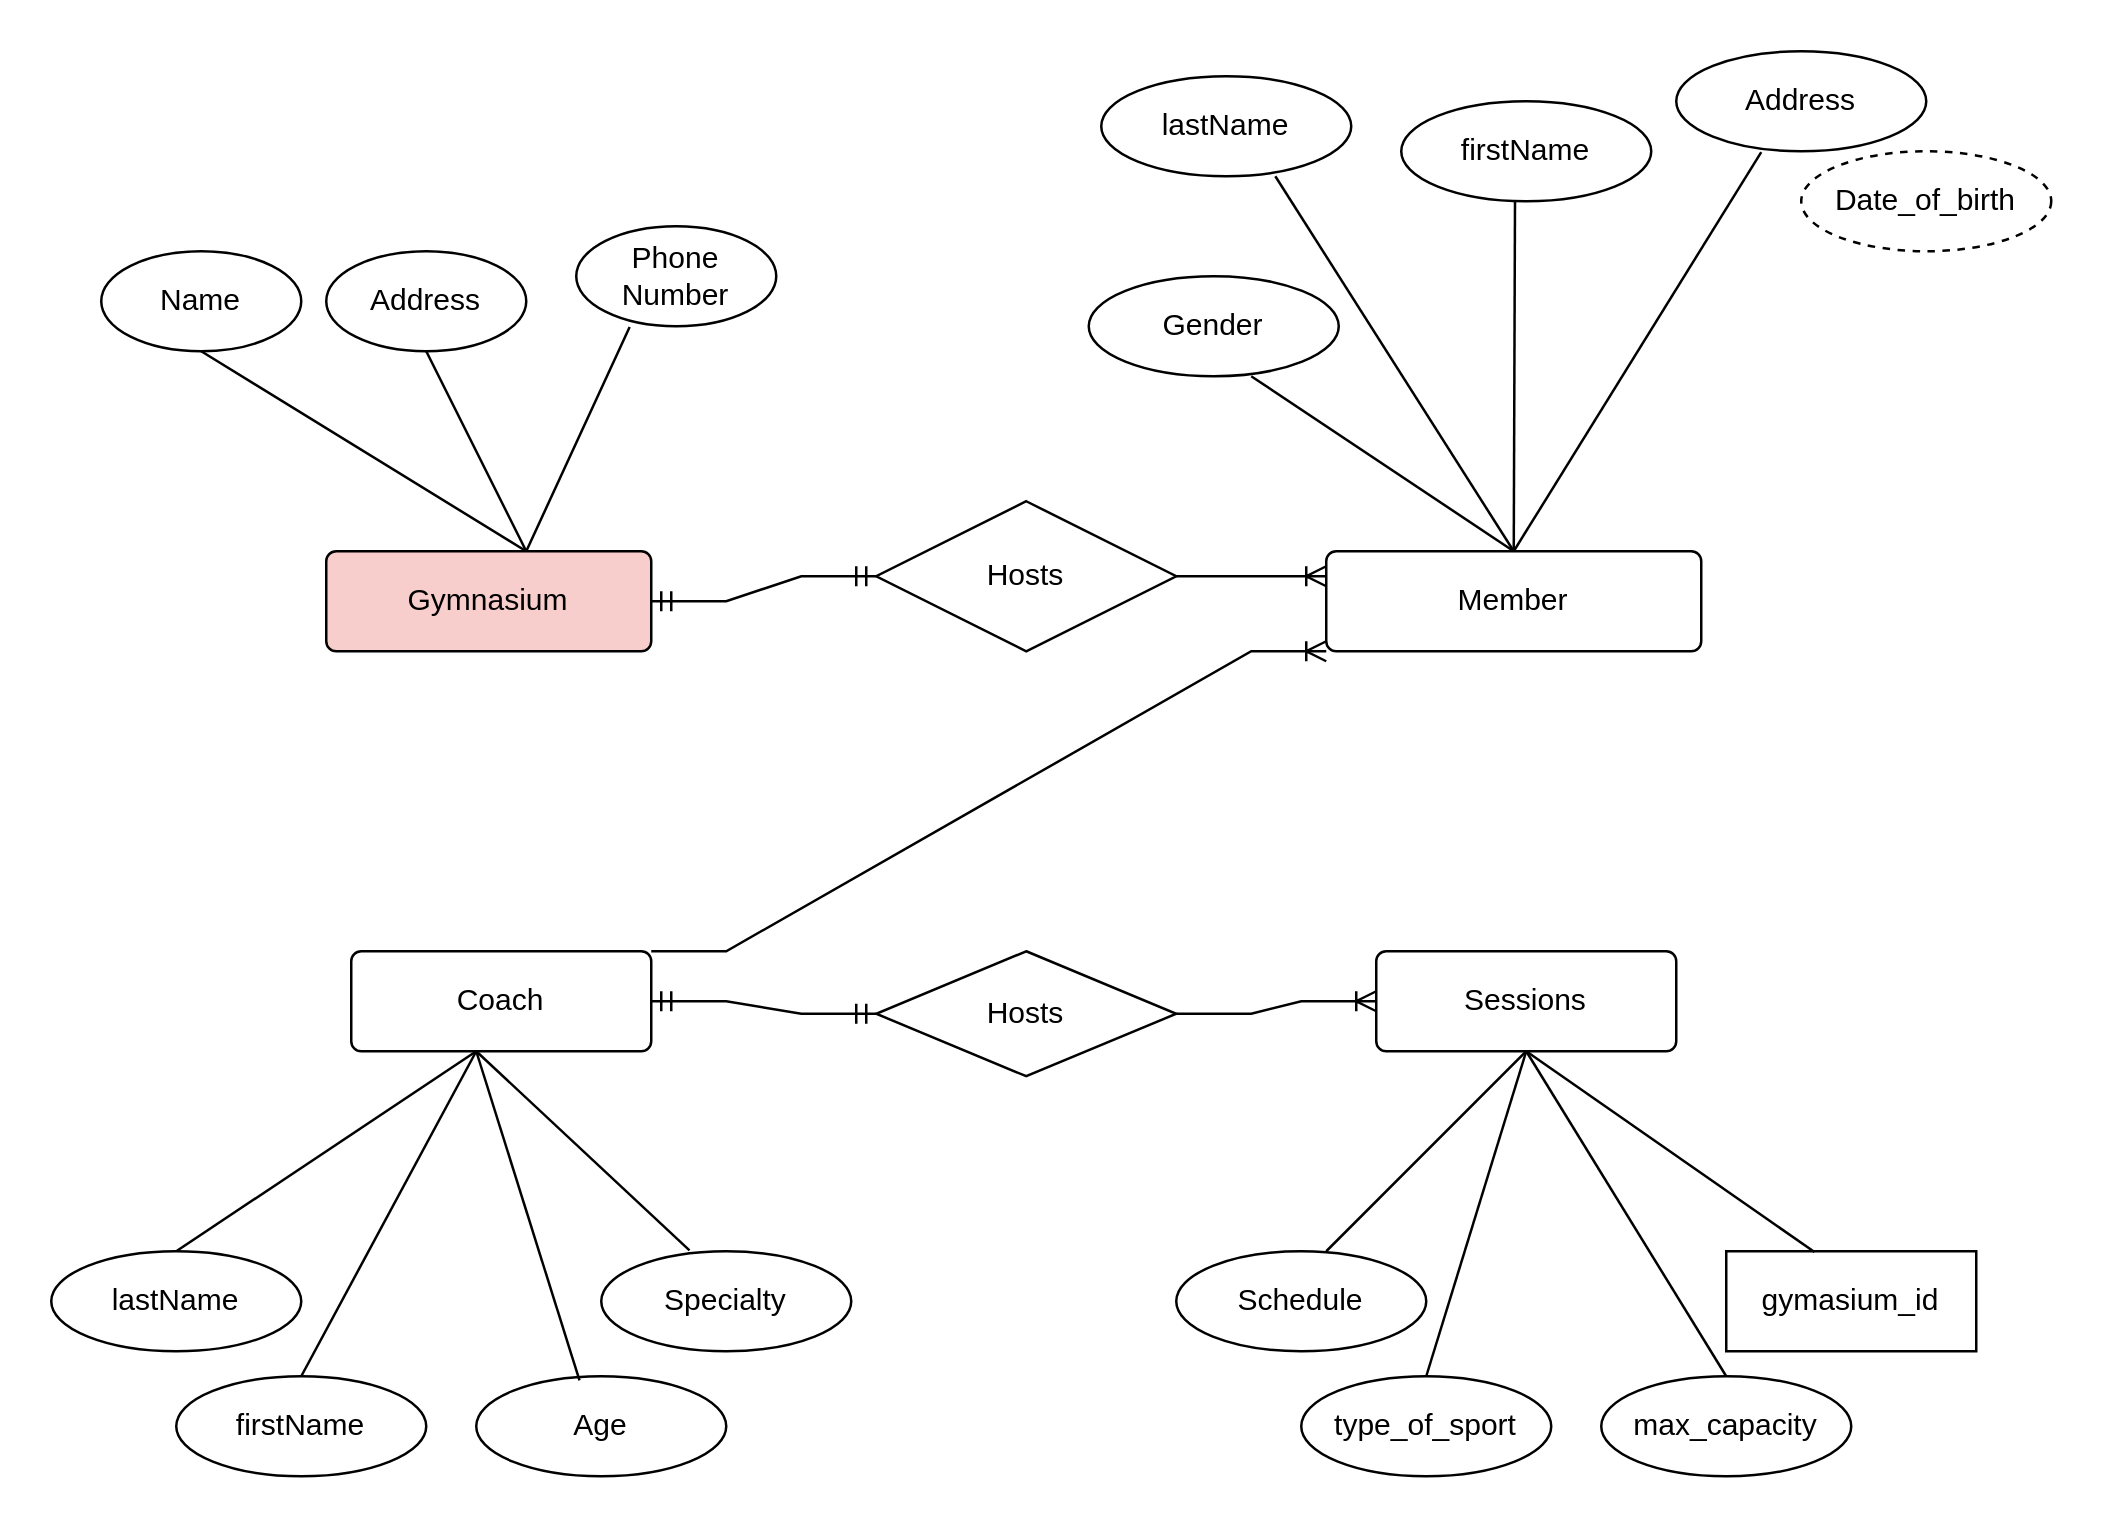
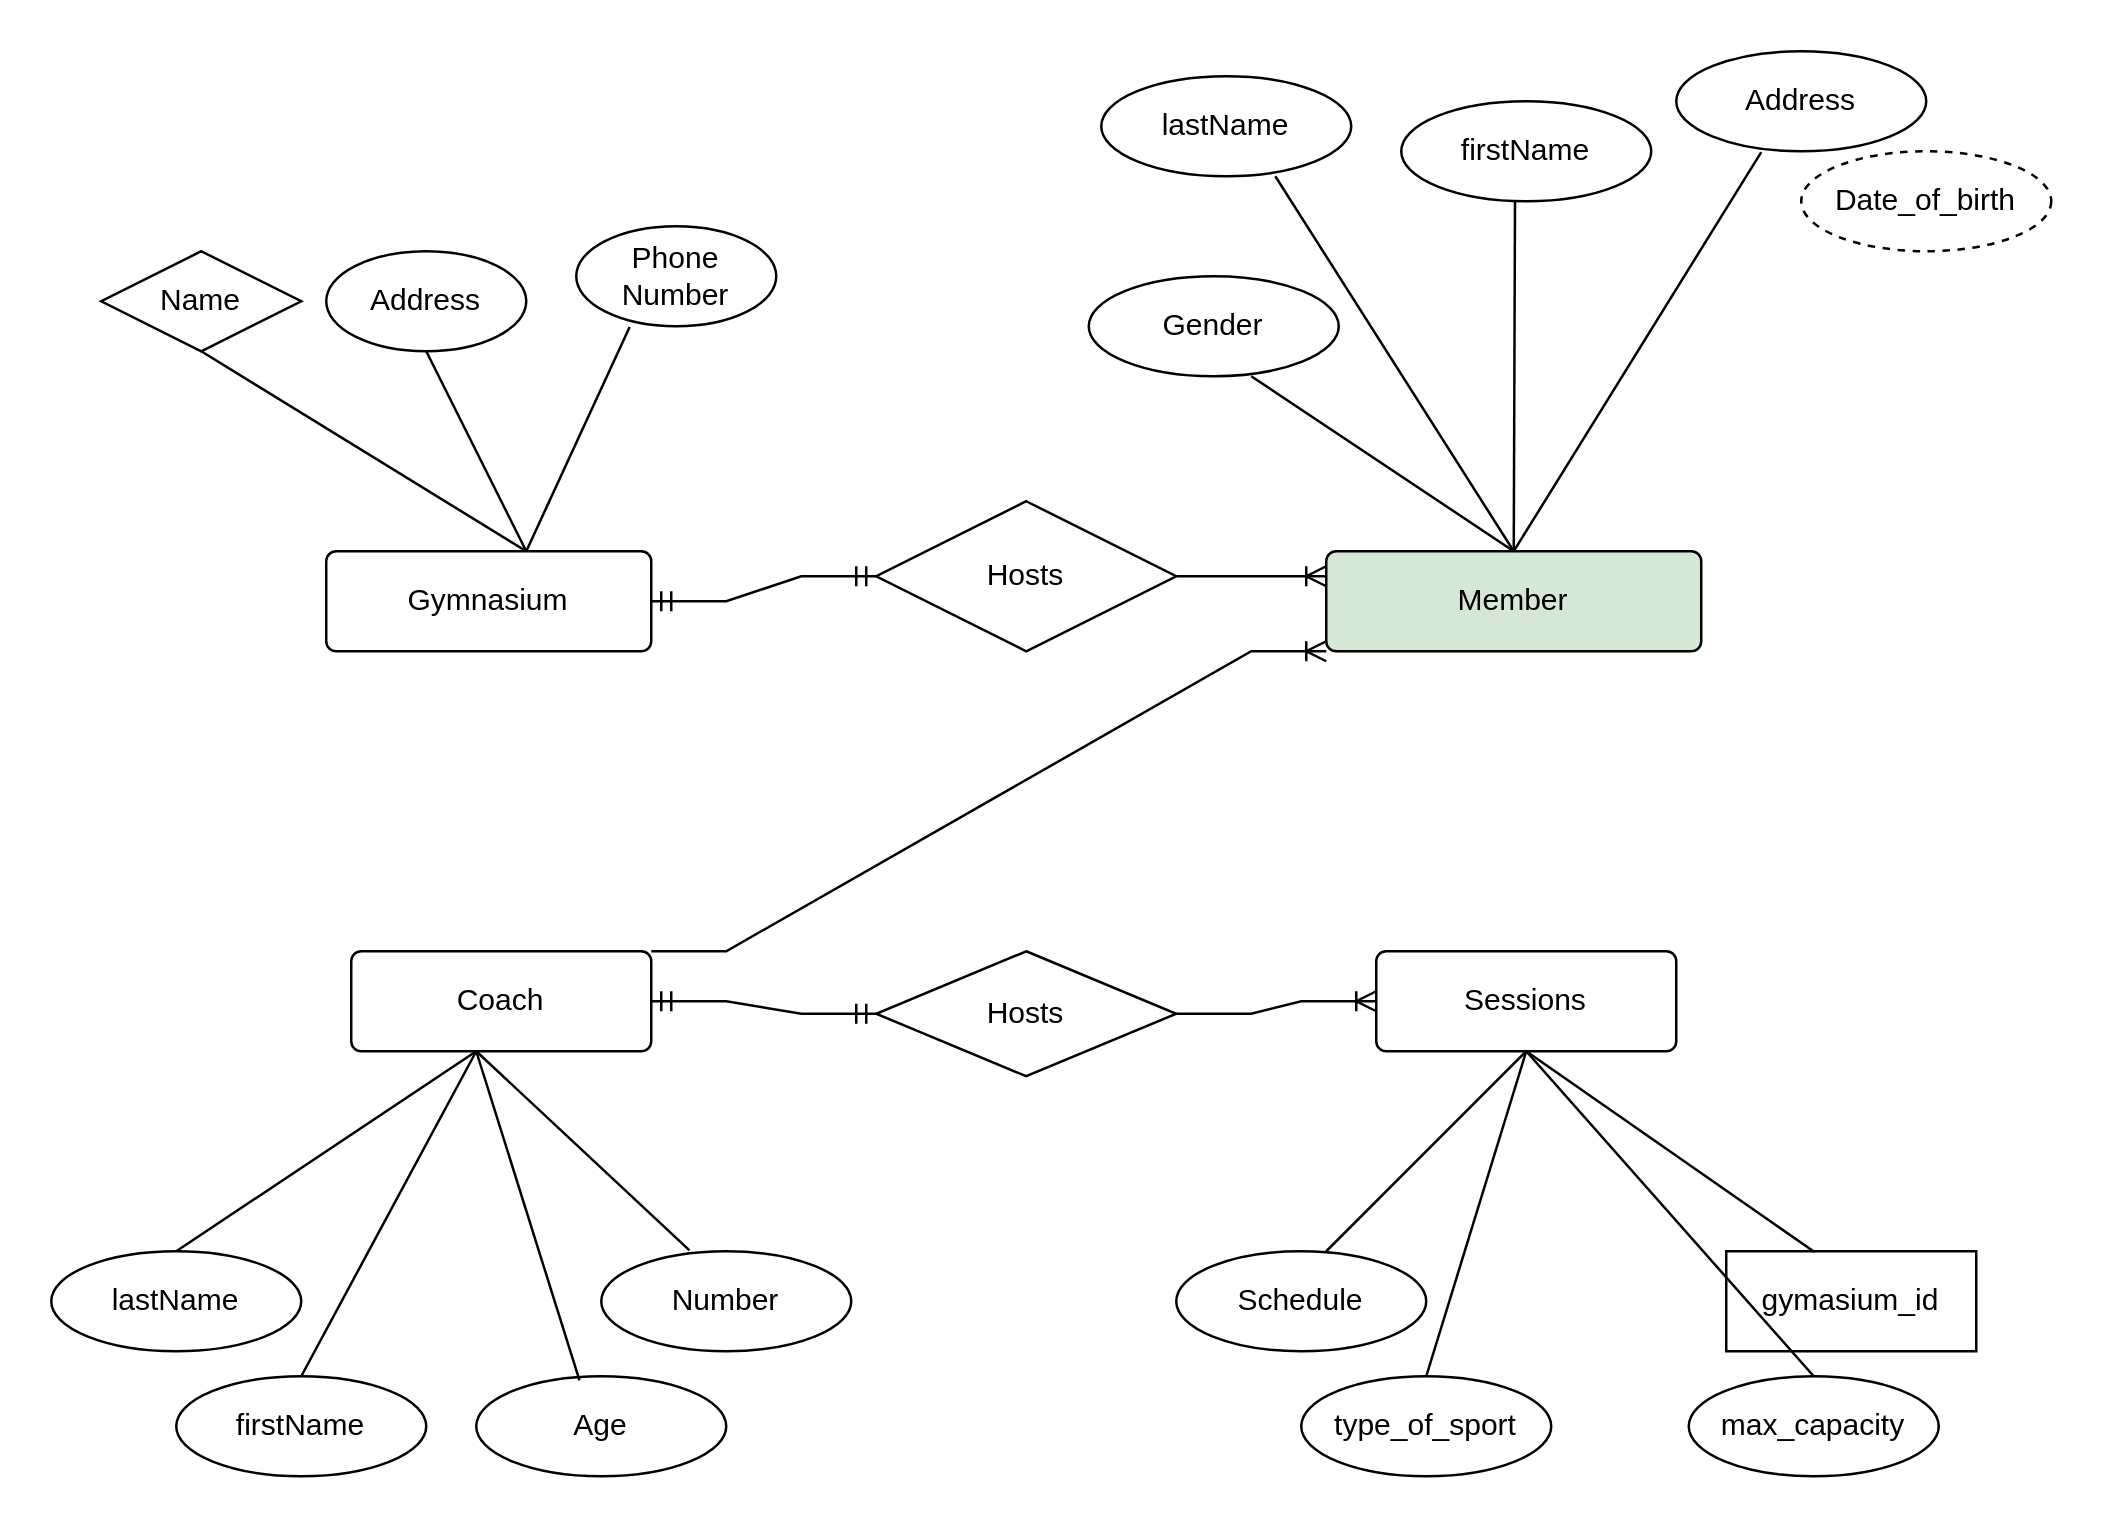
- <mxCell id="4" value="Name" style="ellipse;whiteSpace=wrap;html=1;align=center;" vertex="1" parent="1"><mxGeometry x="40" y="100" width="80" height="40" as="geometry" /></mxCell>
+ <mxCell id="4" value="Name" style="rhombus;whiteSpace=wrap;html=1;align=center;" vertex="1" parent="1"><mxGeometry x="40" y="100" width="80" height="40" as="geometry" /></mxCell>
- <mxCell id="2" value="Gymnasium" style="rounded=1;arcSize=10;whiteSpace=wrap;html=1;align=center;fillColor=#f8cecc;" vertex="1" parent="1"><mxGeometry x="130" y="220" width="130" height="40" as="geometry" /></mxCell>
+ <mxCell id="2" value="Gymnasium" style="rounded=1;arcSize=10;whiteSpace=wrap;html=1;align=center;" vertex="1" parent="1"><mxGeometry x="130" y="220" width="130" height="40" as="geometry" /></mxCell>
- <mxCell id="3" value="Member" style="rounded=1;arcSize=10;whiteSpace=wrap;html=1;align=center;" vertex="1" parent="1"><mxGeometry x="530" y="220" width="150" height="40" as="geometry" /></mxCell>
+ <mxCell id="3" value="Member" style="rounded=1;arcSize=10;whiteSpace=wrap;html=1;align=center;fillColor=#d5e8d4;" vertex="1" parent="1"><mxGeometry x="530" y="220" width="150" height="40" as="geometry" /></mxCell>
- <mxCell id="25" value="Specialty" style="ellipse;whiteSpace=wrap;html=1;align=center;" vertex="1" parent="1"><mxGeometry x="240" y="500" width="100" height="40" as="geometry" /></mxCell>
+ <mxCell id="25" value="Number" style="ellipse;whiteSpace=wrap;html=1;align=center;" vertex="1" parent="1"><mxGeometry x="240" y="500" width="100" height="40" as="geometry" /></mxCell>
- <mxCell id="30" value="max_capacity" style="ellipse;whiteSpace=wrap;html=1;align=center;" vertex="1" parent="1"><mxGeometry x="640" y="550" width="100" height="40" as="geometry" /></mxCell>
+ <mxCell id="30" value="max_capacity" style="ellipse;whiteSpace=wrap;html=1;align=center;" vertex="1" parent="1"><mxGeometry x="675" y="550" width="100" height="40" as="geometry" /></mxCell>
